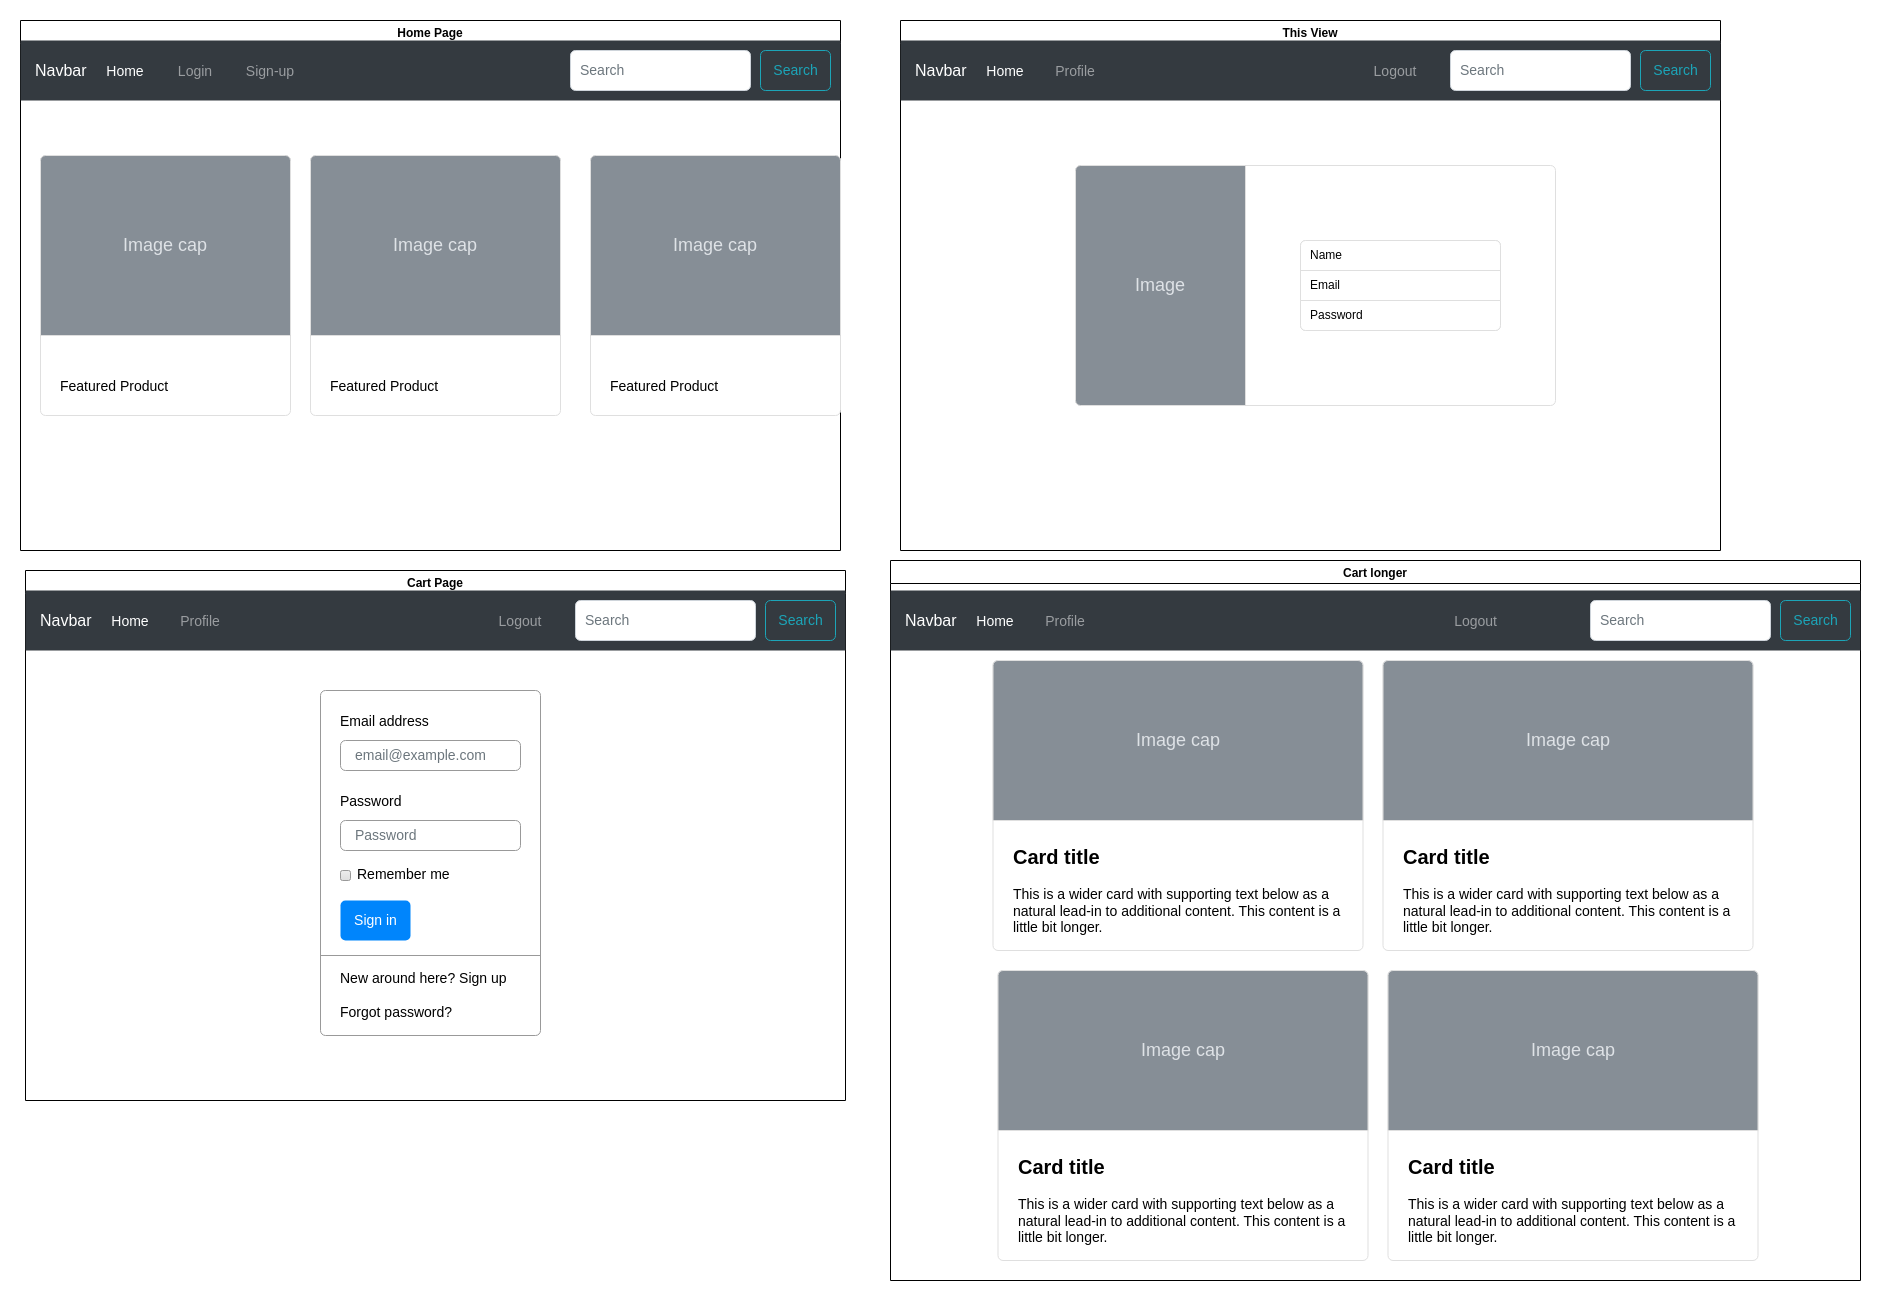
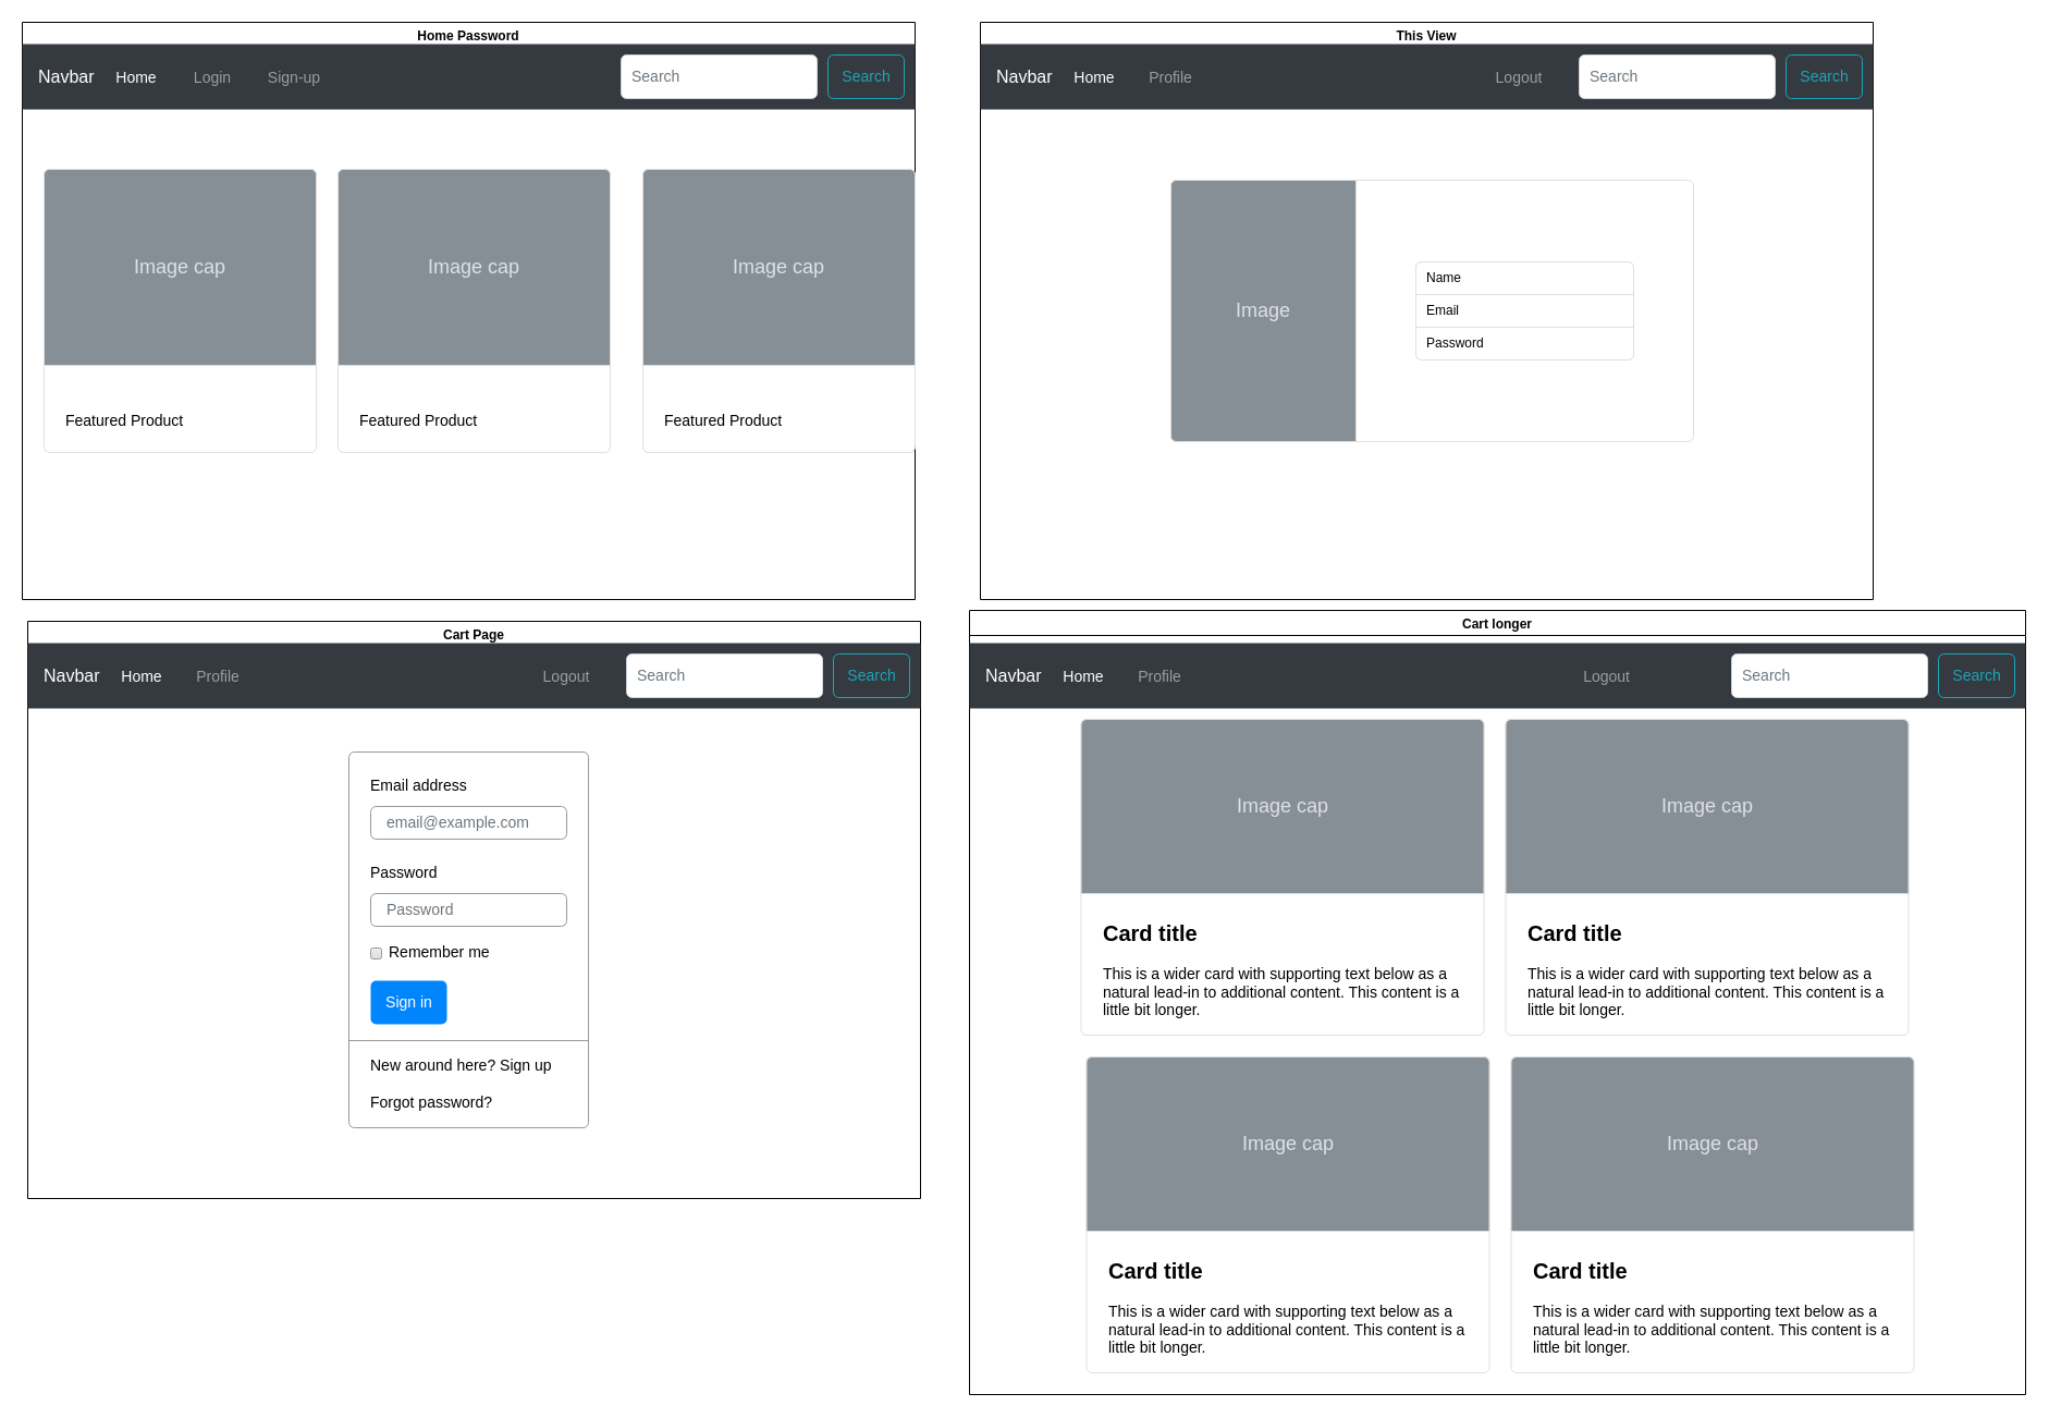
- <mxCell id="2" value="Home Page" style="swimlane;" vertex="1" parent="1"><mxGeometry x="20" y="20" width="820" height="530" as="geometry" /></mxCell>
+ <mxCell id="2" value="Home Password" style="swimlane;" vertex="1" parent="1"><mxGeometry x="20" y="20" width="820" height="530" as="geometry" /></mxCell>
